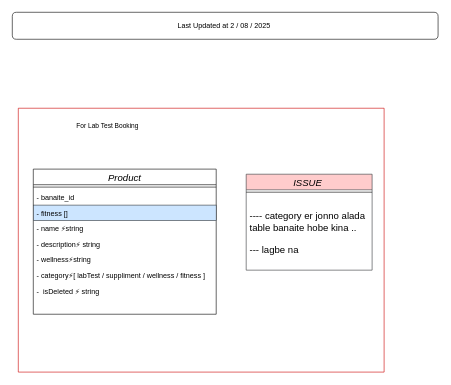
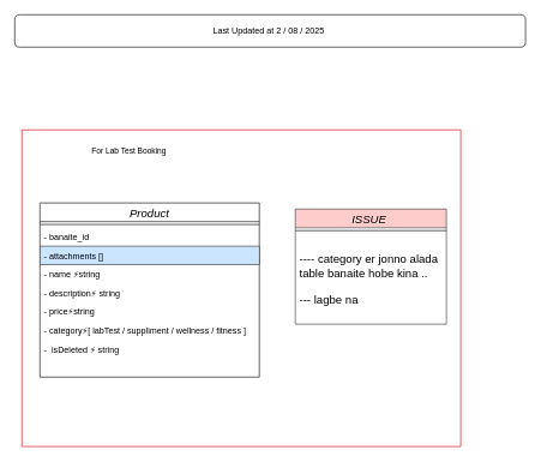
- <mxCell id="6" value="- fitness []" style="text;align=left;verticalAlign=middle;spacingLeft=4;spacingRight=4;overflow=hidden;rotatable=0;points=[[0,0.5],[1,0.5]];portConstraint=eastwest;fillColor=#cce5ff;strokeColor=#36393d;" parent="3" vertex="1"><mxGeometry y="60" width="305" height="26" as="geometry" /></mxCell>
+ <mxCell id="6" value="- attachments []" style="text;align=left;verticalAlign=middle;spacingLeft=4;spacingRight=4;overflow=hidden;rotatable=0;points=[[0,0.5],[1,0.5]];portConstraint=eastwest;fillColor=#cce5ff;strokeColor=#36393d;" parent="3" vertex="1"><mxGeometry y="60" width="305" height="26" as="geometry" /></mxCell>
- <mxCell id="9" value="- wellness⚡string" style="text;align=left;verticalAlign=middle;spacingLeft=4;spacingRight=4;overflow=hidden;rotatable=0;points=[[0,0.5],[1,0.5]];portConstraint=eastwest;" parent="3" vertex="1"><mxGeometry y="138" width="305" height="26" as="geometry" /></mxCell>
+ <mxCell id="9" value="- price⚡string" style="text;align=left;verticalAlign=middle;spacingLeft=4;spacingRight=4;overflow=hidden;rotatable=0;points=[[0,0.5],[1,0.5]];portConstraint=eastwest;" parent="3" vertex="1"><mxGeometry y="138" width="305" height="26" as="geometry" /></mxCell>
